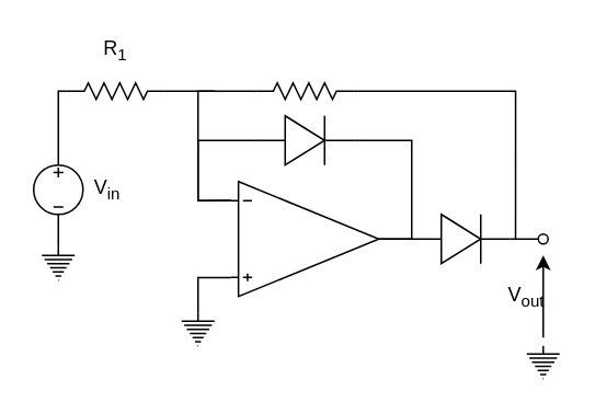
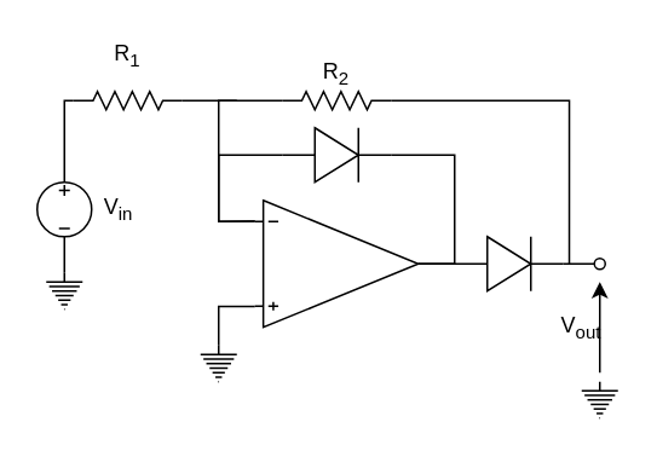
+ <mxCell id="25" value="R&lt;sub&gt;2&lt;/sub&gt;" style="text;html=1;strokeColor=none;fillColor=none;align=center;verticalAlign=middle;whiteSpace=wrap;rounded=0;strokeWidth=1;fontSize=12;" vertex="1" parent="1"><mxGeometry x="165" y="30" width="40" height="20" as="geometry" /></mxCell>
